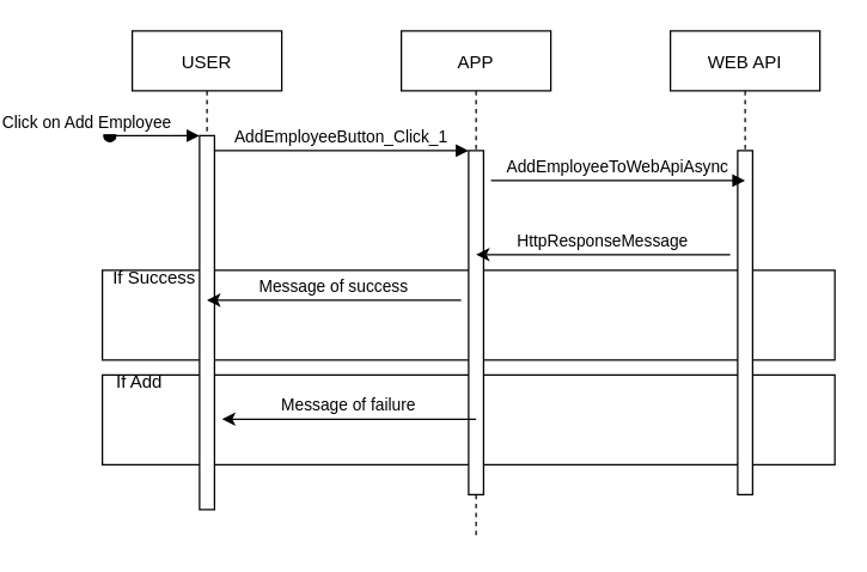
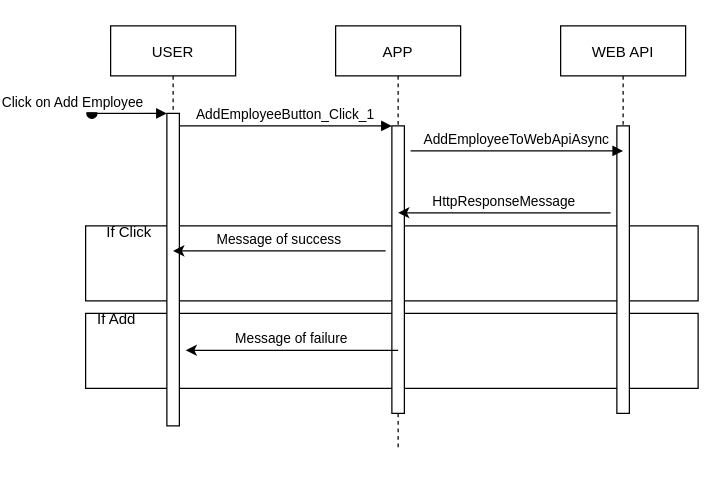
- <mxCell id="15" value="If Success" style="text;html=1;strokeColor=none;fillColor=none;align=center;verticalAlign=middle;whiteSpace=wrap;rounded=0;" vertex="1" parent="1"><mxGeometry x="30" y="180" width="70" height="10" as="geometry" /></mxCell>
+ <mxCell id="15" value="If Click" style="text;html=1;strokeColor=none;fillColor=none;align=center;verticalAlign=middle;whiteSpace=wrap;rounded=0;" vertex="1" parent="1"><mxGeometry x="30" y="180" width="70" height="10" as="geometry" /></mxCell>
